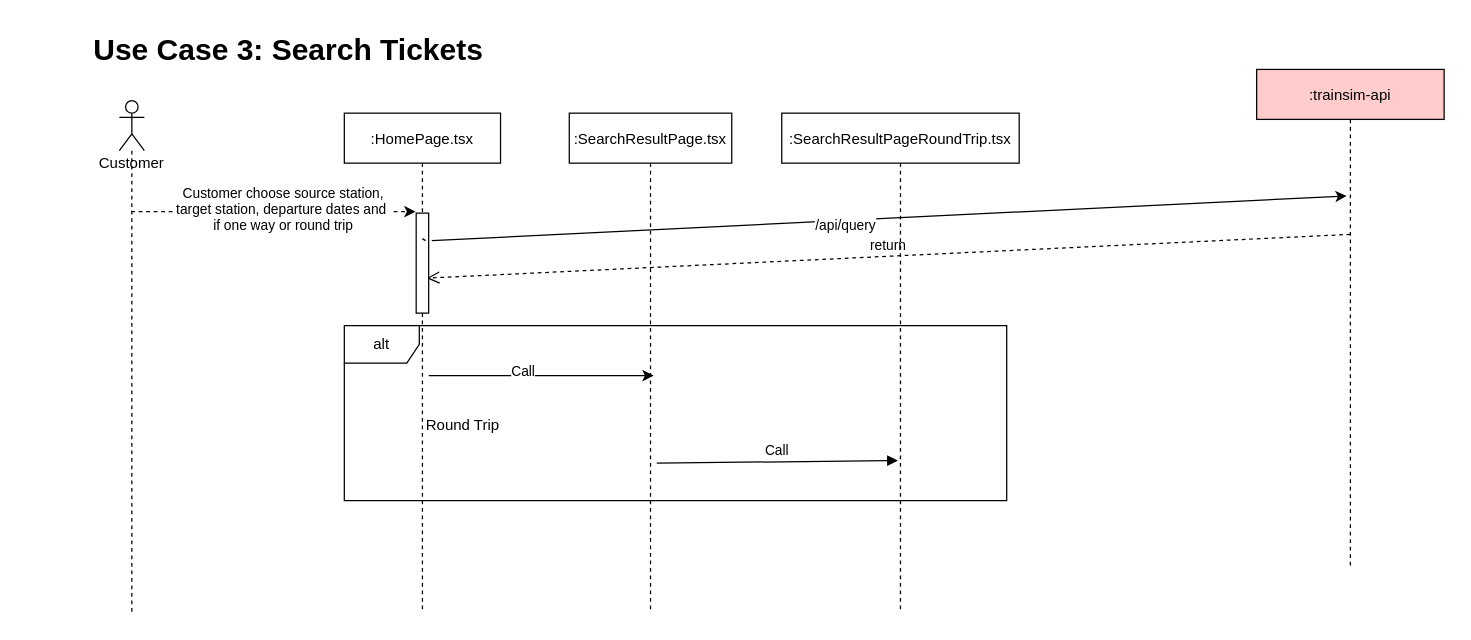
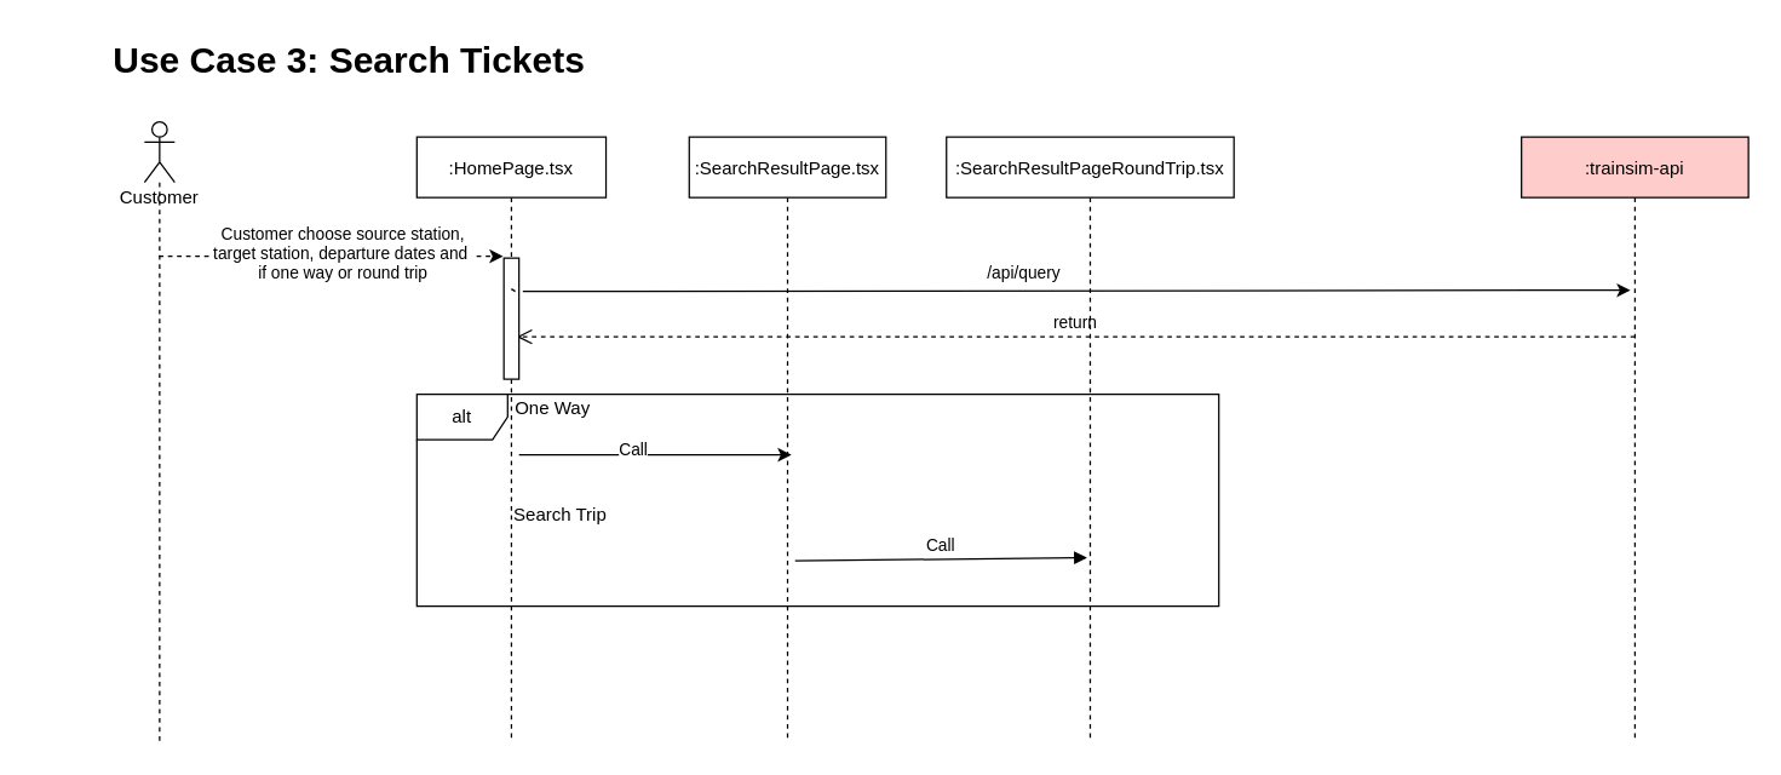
- <mxCell id="8" value=":trainsim-api" style="shape=umlLifeline;perimeter=lifelinePerimeter;container=1;collapsible=0;recursiveResize=0;rounded=0;shadow=0;strokeWidth=1;fillColor=#FFCCCC;" vertex="1" parent="1"><mxGeometry x="1005" y="55" width="150" height="400" as="geometry" /></mxCell>
+ <mxCell id="8" value=":trainsim-api" style="shape=umlLifeline;perimeter=lifelinePerimeter;container=1;collapsible=0;recursiveResize=0;rounded=0;shadow=0;strokeWidth=1;fillColor=#FFCCCC;" vertex="1" parent="1"><mxGeometry x="1005" y="90" width="150" height="400" as="geometry" /></mxCell>
+ <mxCell id="19" value="One Way" style="text;html=1;strokeColor=none;fillColor=none;align=center;verticalAlign=middle;whiteSpace=wrap;rounded=0;" vertex="1" parent="1"><mxGeometry x="335" y="260" width="60" height="20" as="geometry" /></mxCell>
- <mxCell id="20" value="Round Trip" style="text;html=1;strokeColor=none;fillColor=none;align=center;verticalAlign=middle;whiteSpace=wrap;rounded=0;" vertex="1" parent="1"><mxGeometry x="325" y="330" width="90" height="20" as="geometry" /></mxCell>
+ <mxCell id="20" value="Search Trip" style="text;html=1;strokeColor=none;fillColor=none;align=center;verticalAlign=middle;whiteSpace=wrap;rounded=0;" vertex="1" parent="1"><mxGeometry x="325" y="330" width="90" height="20" as="geometry" /></mxCell>
